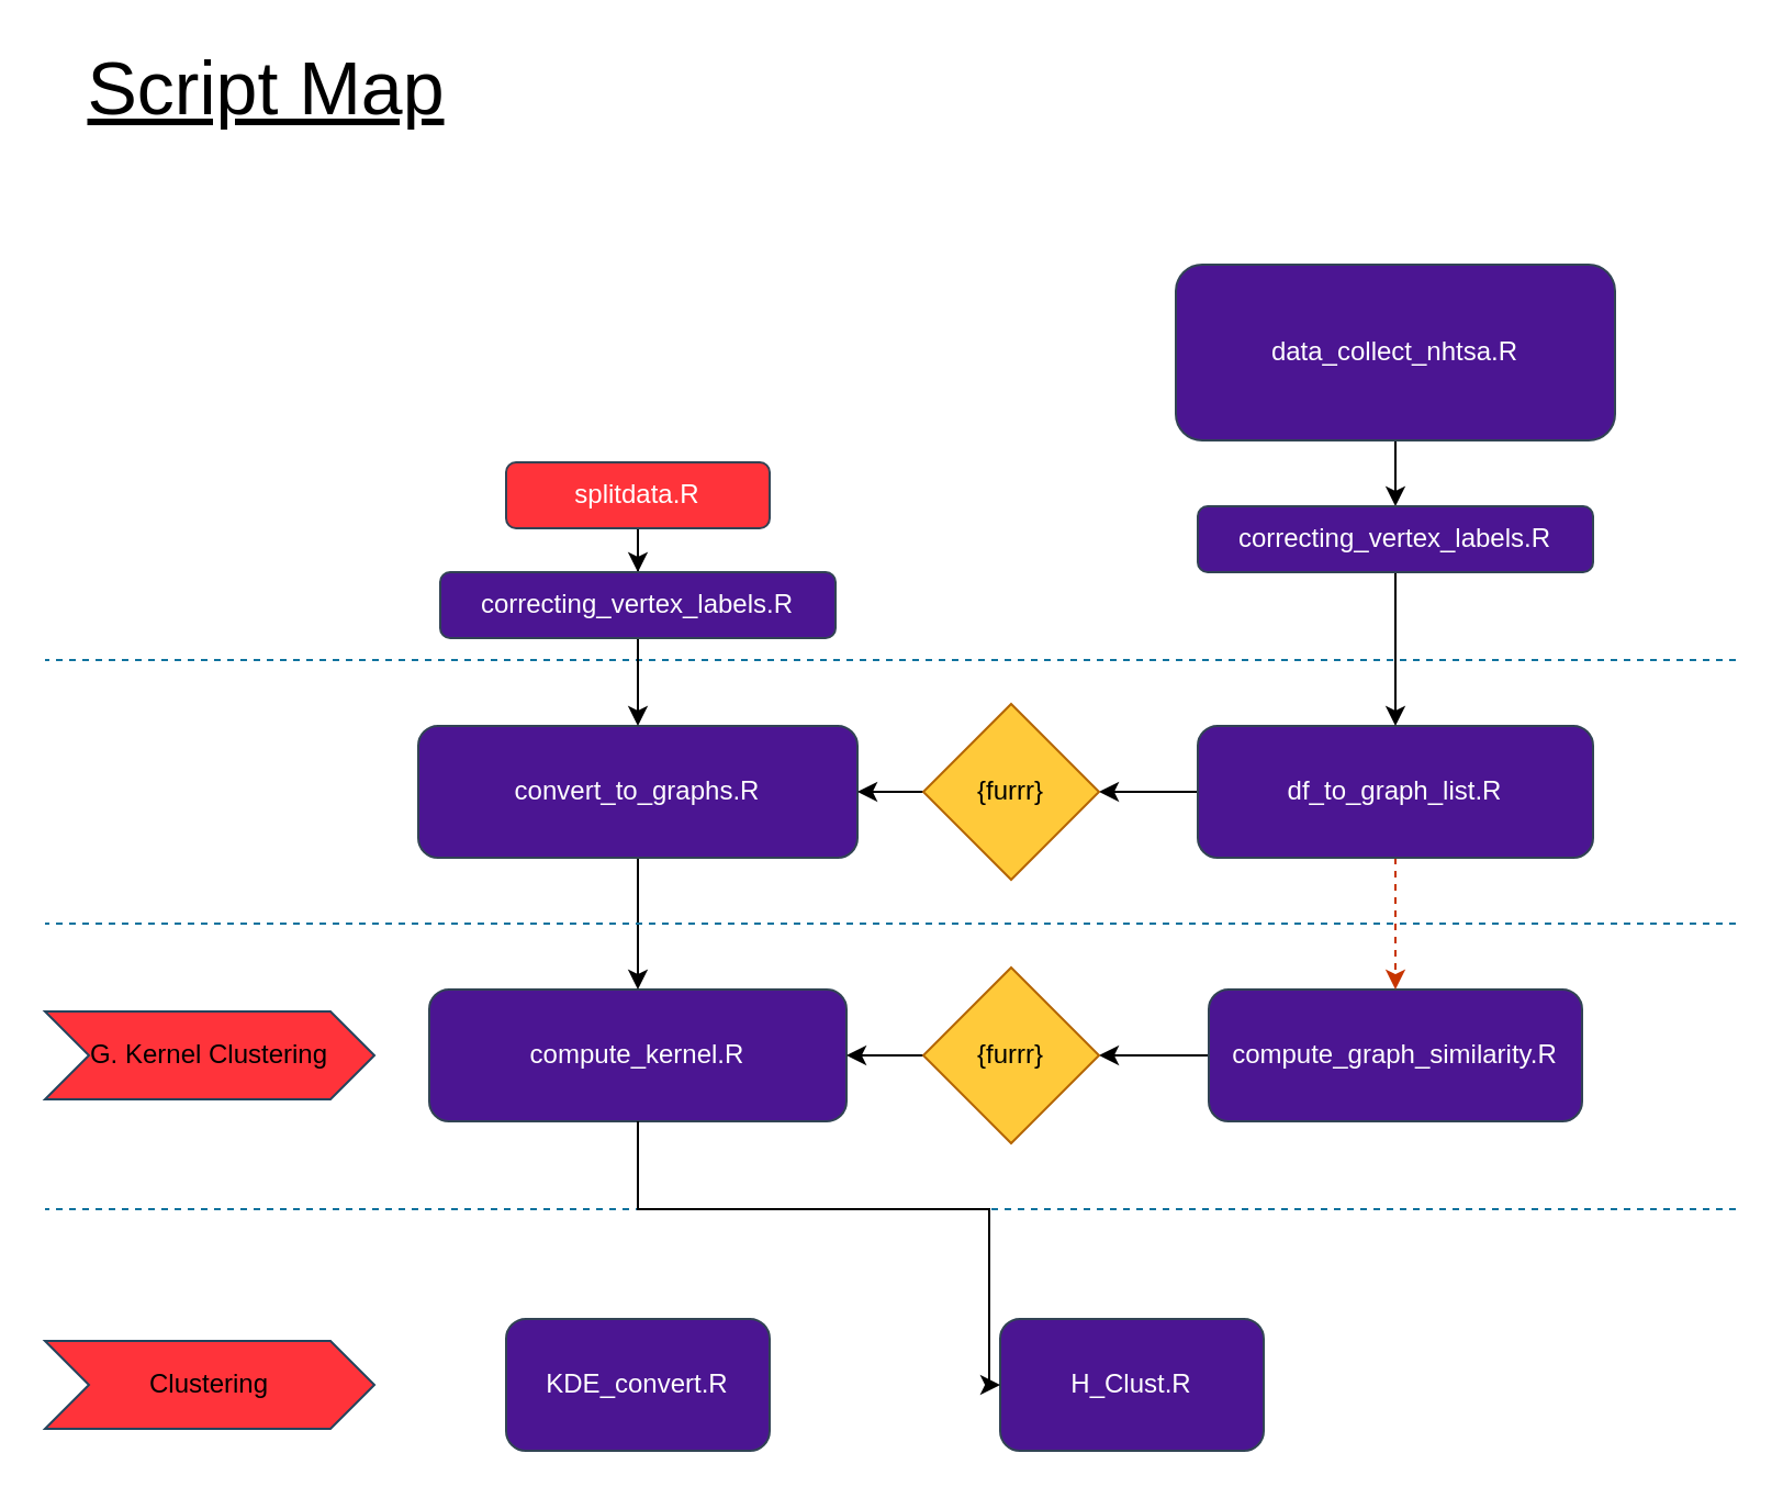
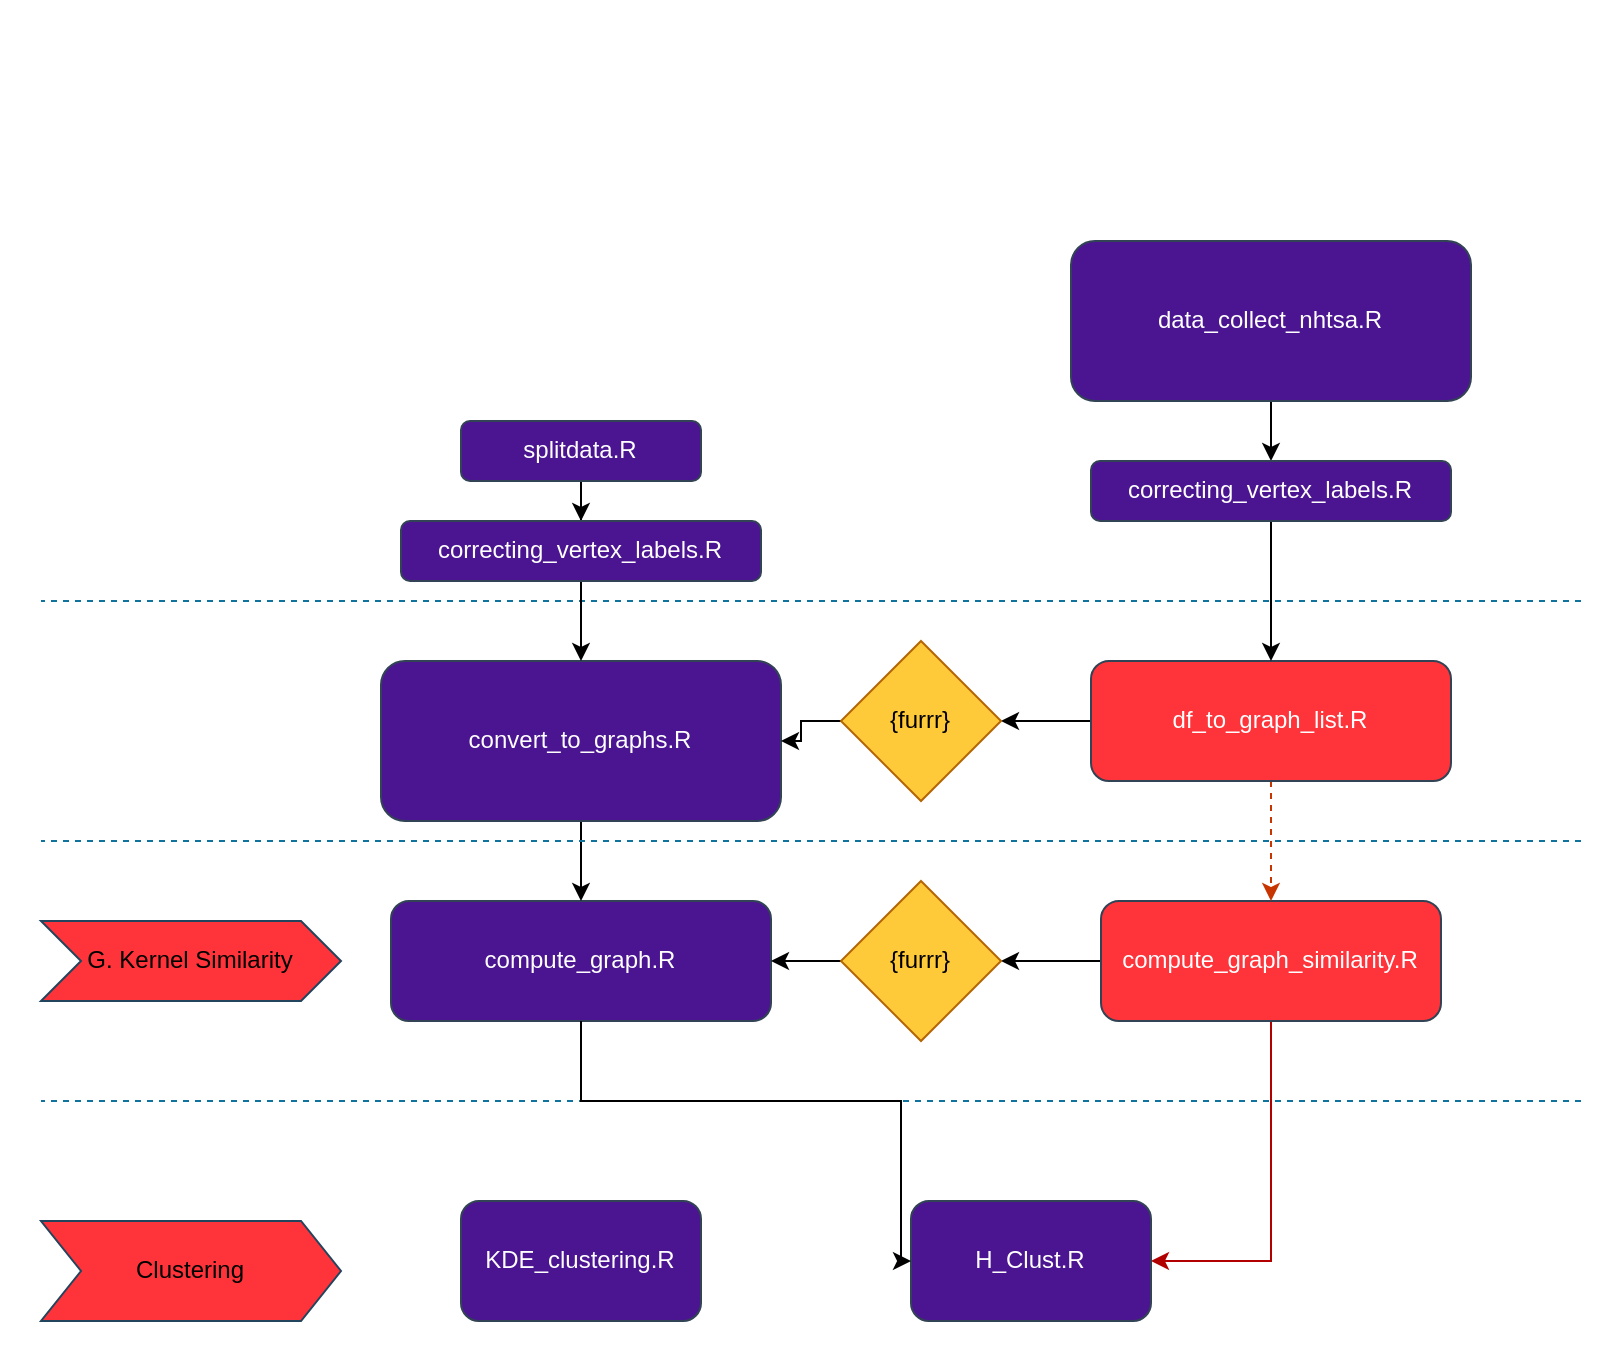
- <mxCell id="31" value="Script Map" style="text;html=1;strokeColor=none;fillColor=none;align=center;verticalAlign=middle;whiteSpace=wrap;rounded=0;fontSize=34;fontStyle=4" vertex="1" parent="1"><mxGeometry x="20" y="20" width="202" height="40" as="geometry" /></mxCell>
- <mxCell id="8" value="splitdata.R" style="rounded=1;whiteSpace=wrap;html=1;strokeColor=#314354;fontColor=#ffffff;fillColor=#ff333a;" parent="1" vertex="1"><mxGeometry x="230" y="210" width="120" height="30" as="geometry" /></mxCell>
+ <mxCell id="8" value="splitdata.R" style="rounded=1;whiteSpace=wrap;html=1;strokeColor=#314354;fontColor=#ffffff;fillColor=#4b1592;" parent="1" vertex="1"><mxGeometry x="230" y="210" width="120" height="30" as="geometry" /></mxCell>
- <mxCell id="13" value="convert_to_graphs.R" style="rounded=1;whiteSpace=wrap;html=1;strokeColor=#314354;fontColor=#ffffff;fillColor=#4b1592;" parent="1" vertex="1"><mxGeometry x="190" y="330" width="200" height="60" as="geometry" /></mxCell>
+ <mxCell id="13" value="convert_to_graphs.R" style="rounded=1;whiteSpace=wrap;html=1;strokeColor=#314354;fontColor=#ffffff;fillColor=#4b1592;" parent="1" vertex="1"><mxGeometry x="190" y="330" width="200" height="80" as="geometry" /></mxCell>
- <mxCell id="11" value="df_to_graph_list.R" style="rounded=1;whiteSpace=wrap;html=1;strokeColor=#314354;fontColor=#ffffff;fillColor=#4b1592;" parent="1" vertex="1"><mxGeometry x="545" y="330" width="180" height="60" as="geometry" /></mxCell>
+ <mxCell id="11" value="df_to_graph_list.R" style="rounded=1;whiteSpace=wrap;html=1;strokeColor=#314354;fontColor=#ffffff;fillColor=#ff333a;" parent="1" vertex="1"><mxGeometry x="545" y="330" width="180" height="60" as="geometry" /></mxCell>
- <mxCell id="18" value="G. Kernel Clustering" style="shape=step;perimeter=stepPerimeter;whiteSpace=wrap;html=1;fixedSize=1;strokeColor=#23445d;fillColor=#ff333a;" parent="1" vertex="1"><mxGeometry x="20" y="460" width="150" height="40" as="geometry" /></mxCell>
+ <mxCell id="18" value="G. Kernel Similarity" style="shape=step;perimeter=stepPerimeter;whiteSpace=wrap;html=1;fixedSize=1;strokeColor=#23445d;fillColor=#ff333a;" parent="1" vertex="1"><mxGeometry x="20" y="460" width="150" height="40" as="geometry" /></mxCell>
- <mxCell id="3" value="compute_kernel.R" style="rounded=1;whiteSpace=wrap;html=1;strokeColor=#314354;fontColor=#ffffff;fillColor=#4b1592;" parent="1" vertex="1"><mxGeometry x="195" y="450" width="190" height="60" as="geometry" /></mxCell>
+ <mxCell id="3" value="compute_graph.R" style="rounded=1;whiteSpace=wrap;html=1;strokeColor=#314354;fontColor=#ffffff;fillColor=#4b1592;" parent="1" vertex="1"><mxGeometry x="195" y="450" width="190" height="60" as="geometry" /></mxCell>
- <mxCell id="6" value="compute_graph_similarity.R" style="rounded=1;whiteSpace=wrap;html=1;strokeColor=#314354;fontColor=#ffffff;fillColor=#4b1592;" parent="1" vertex="1"><mxGeometry x="550" y="450" width="170" height="60" as="geometry" /></mxCell>
+ <mxCell id="6" value="compute_graph_similarity.R" style="rounded=1;whiteSpace=wrap;html=1;strokeColor=#314354;fontColor=#ffffff;fillColor=#ff333a;" parent="1" vertex="1"><mxGeometry x="550" y="450" width="170" height="60" as="geometry" /></mxCell>
+ <mxCell id="5" style="edgeStyle=orthogonalEdgeStyle;rounded=0;orthogonalLoop=1;jettySize=auto;html=1;entryX=1;entryY=0.5;entryDx=0;entryDy=0;fillColor=#e51400;strokeColor=#B20000;" parent="1" source="6" target="22" edge="1"><mxGeometry relative="1" as="geometry"><Array as="points"><mxPoint x="635" y="630" /></Array></mxGeometry></mxCell>
- <mxCell id="19" value="Clustering" style="shape=step;perimeter=stepPerimeter;whiteSpace=wrap;html=1;fixedSize=1;strokeColor=#23445d;fillColor=#ff333a;" parent="1" vertex="1"><mxGeometry x="20" y="610" width="150" height="40" as="geometry" /></mxCell>
+ <mxCell id="19" value="Clustering" style="shape=step;perimeter=stepPerimeter;whiteSpace=wrap;html=1;fixedSize=1;strokeColor=#23445d;fillColor=#ff333a;" parent="1" vertex="1"><mxGeometry x="20" y="610" width="150" height="50" as="geometry" /></mxCell>
- <mxCell id="2" value="KDE_convert.R" style="rounded=1;whiteSpace=wrap;html=1;strokeColor=#314354;fontColor=#ffffff;fillColor=#4b1592;" parent="1" vertex="1"><mxGeometry x="230" y="600" width="120" height="60" as="geometry" /></mxCell>
+ <mxCell id="2" value="KDE_clustering.R" style="rounded=1;whiteSpace=wrap;html=1;strokeColor=#314354;fontColor=#ffffff;fillColor=#4b1592;" parent="1" vertex="1"><mxGeometry x="230" y="600" width="120" height="60" as="geometry" /></mxCell>
